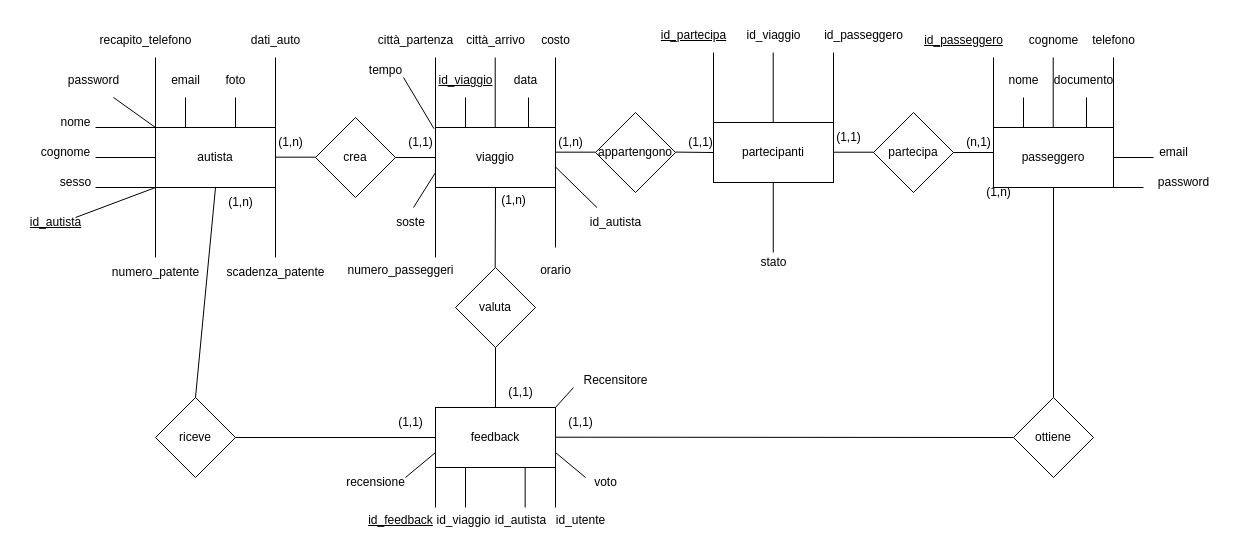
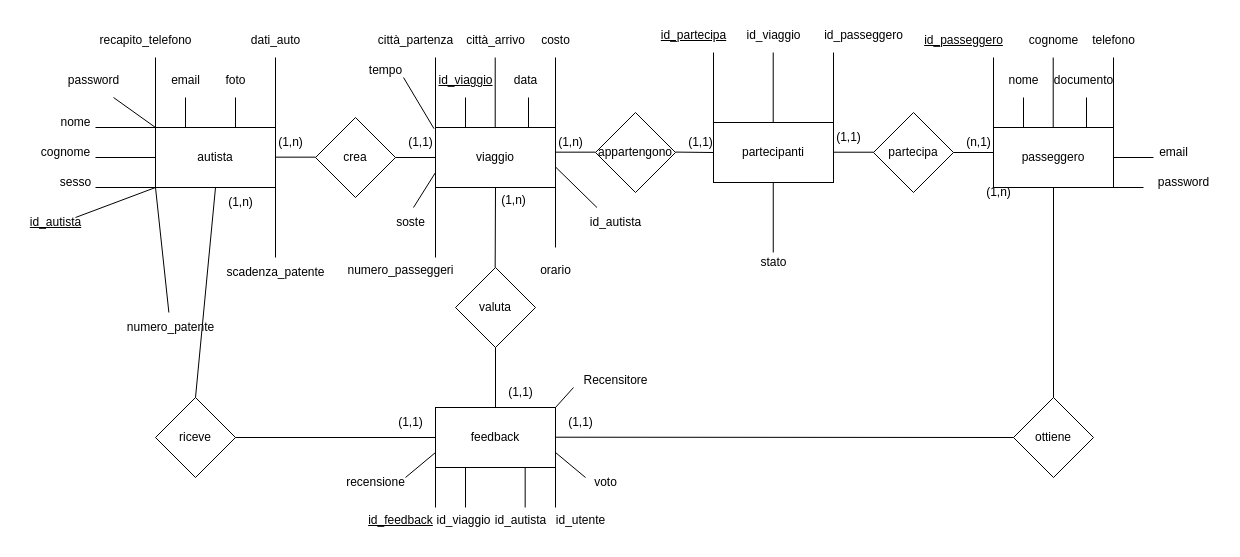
- <mxCell id="13" value="numero_patente" style="text;html=1;align=center;verticalAlign=middle;resizable=0;points=[];autosize=1;strokeColor=none;fillColor=none;" parent="1" vertex="1"><mxGeometry x="100" y="257" width="110" height="30" as="geometry" /></mxCell>
+ <mxCell id="13" value="numero_patente" style="text;html=1;align=center;verticalAlign=middle;resizable=0;points=[];autosize=1;strokeColor=none;fillColor=none;" parent="1" vertex="1"><mxGeometry x="115" y="312" width="110" height="30" as="geometry" /></mxCell>
